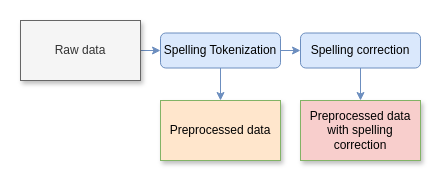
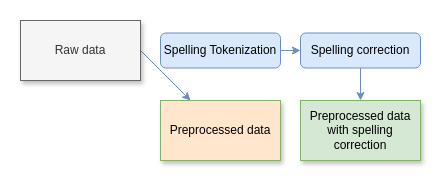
- <mxCell id="2" style="edgeStyle=none;html=1;exitX=1;exitY=0.5;exitDx=0;exitDy=0;fillColor=#dae8fc;strokeColor=#6c8ebf;" edge="1" parent="1" source="3" target="6"><mxGeometry relative="1" as="geometry" /></mxCell>
+ <mxCell id="2" style="edgeStyle=none;html=1;exitX=1;exitY=0.5;exitDx=0;exitDy=0;fillColor=#dae8fc;strokeColor=#6c8ebf;" edge="1" parent="1" source="3" target="9"><mxGeometry relative="1" as="geometry" /></mxCell>
- <mxCell id="5" value="" style="edgeStyle=none;html=1;fillColor=#dae8fc;strokeColor=#6c8ebf;" edge="1" parent="1" source="6" target="9"><mxGeometry relative="1" as="geometry" /></mxCell>
- <mxCell id="10" value="Preprocessed data&lt;br&gt;with spelling&lt;br&gt;correction" style="whiteSpace=wrap;html=1;rounded=1;arcSize=0;glass=0;shadow=1;fillColor=#f8cecc;strokeColor=#82b366;" vertex="1" parent="1"><mxGeometry x="300" y="100" width="120" height="60" as="geometry" /></mxCell>
+ <mxCell id="10" value="Preprocessed data&lt;br&gt;with spelling&lt;br&gt;correction" style="whiteSpace=wrap;html=1;rounded=1;arcSize=0;glass=0;shadow=1;fillColor=#d5e8d4;strokeColor=#82b366;" vertex="1" parent="1"><mxGeometry x="300" y="100" width="120" height="60" as="geometry" /></mxCell>
